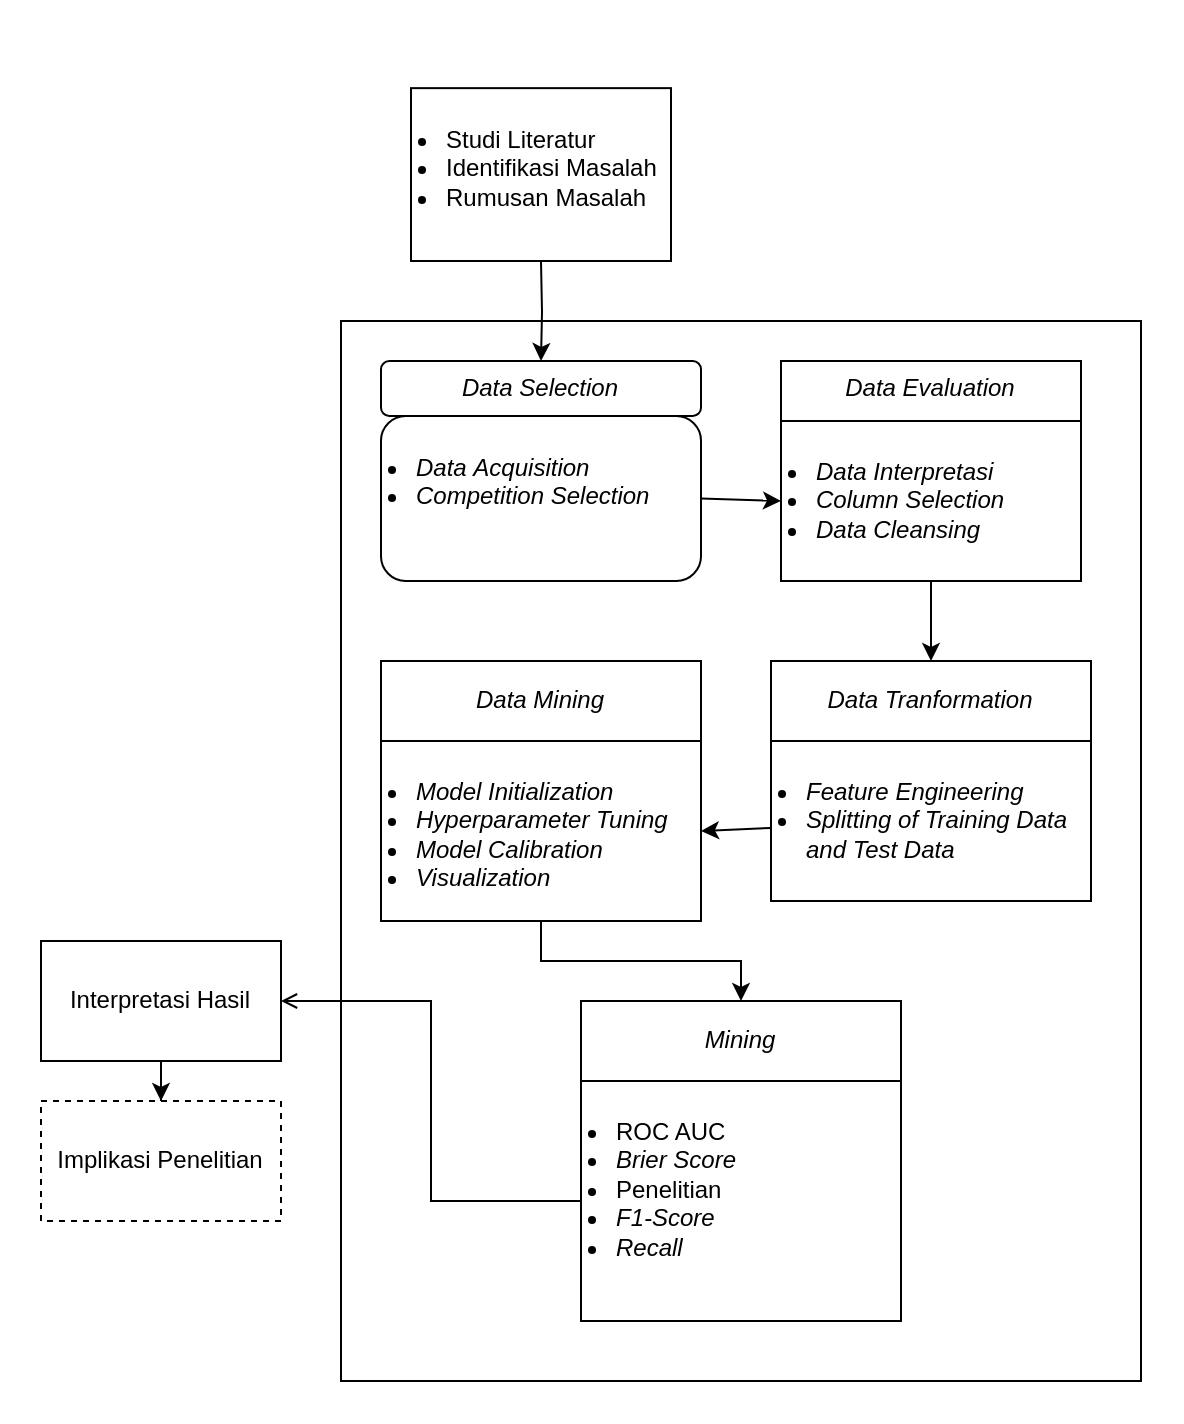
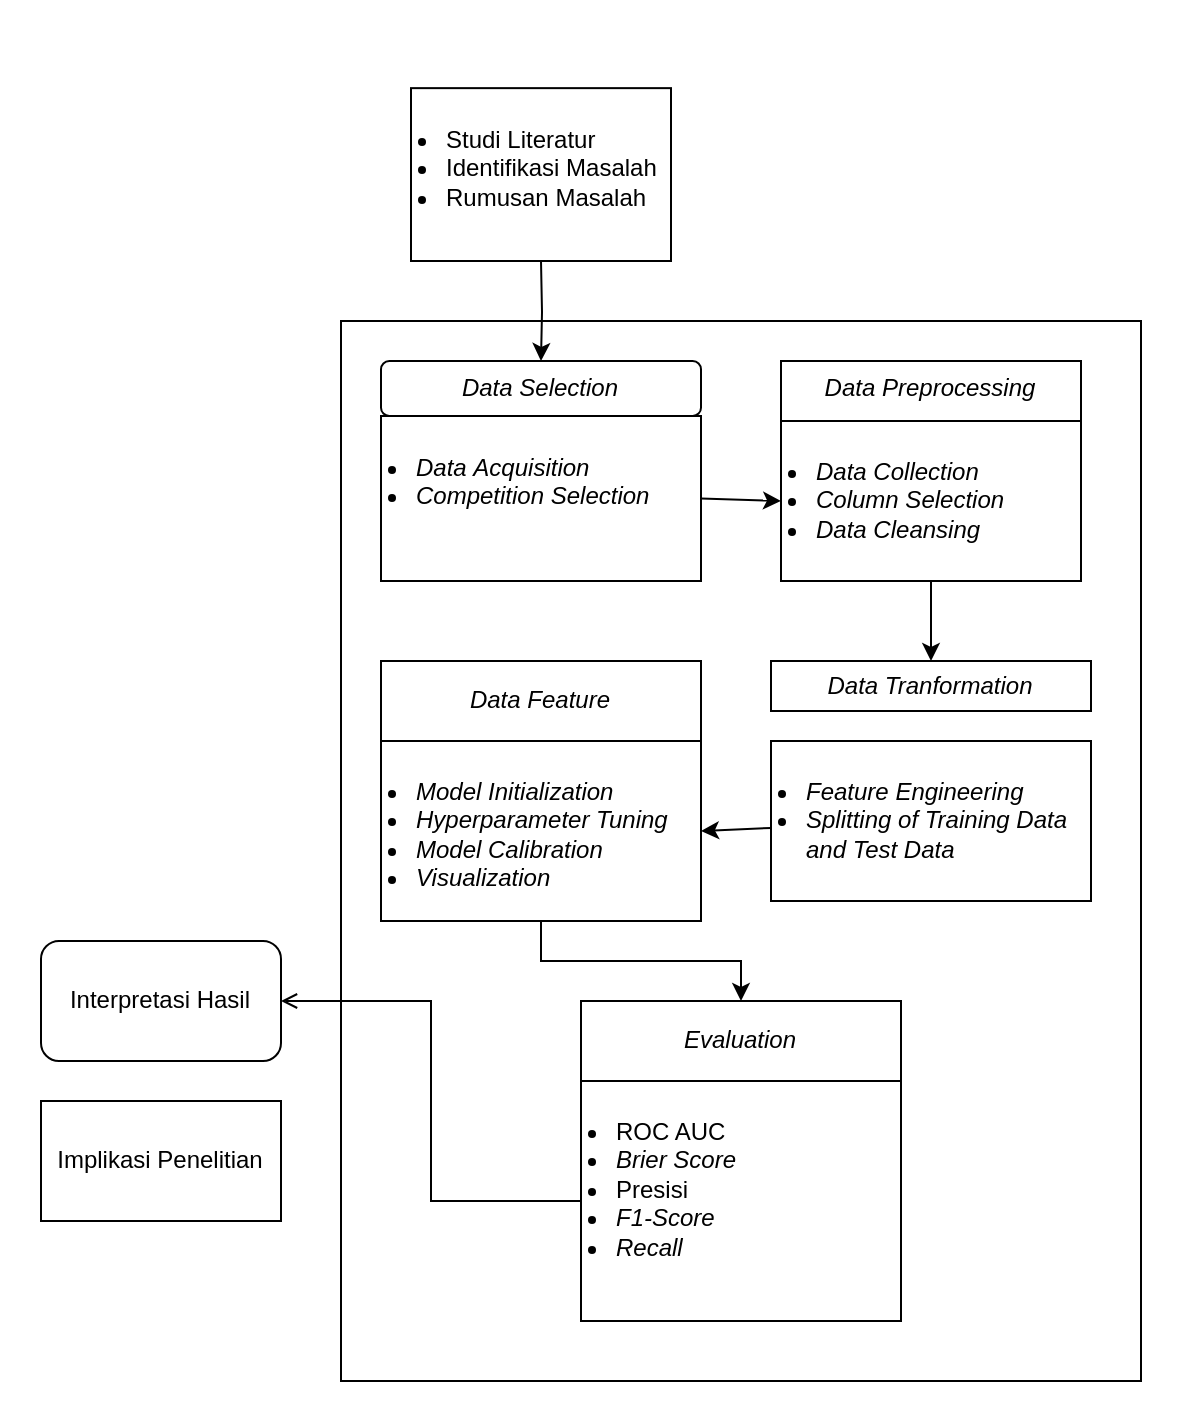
- <mxCell id="15" value="&lt;i&gt;Data Evaluation&lt;/i&gt;" style="rounded=0;whiteSpace=wrap;html=1;fillColor=none;verticalAlign=top;" parent="1" vertex="1"><mxGeometry x="390" y="180" width="150" height="30" as="geometry" /></mxCell>
+ <mxCell id="15" value="&lt;i&gt;Data Preprocessing&lt;/i&gt;" style="rounded=0;whiteSpace=wrap;html=1;fillColor=none;verticalAlign=top;" parent="1" vertex="1"><mxGeometry x="390" y="180" width="150" height="30" as="geometry" /></mxCell>
- <mxCell id="17" value="&lt;ul style=&quot;padding-left: 16px;&quot;&gt;&lt;li&gt;&lt;i&gt;Data Interpretasi&lt;/i&gt;&lt;/li&gt;&lt;li&gt;&lt;i&gt;Column Selection&lt;/i&gt;&lt;/li&gt;&lt;li&gt;&lt;i&gt;Data&amp;nbsp;Cleansing&lt;/i&gt;&lt;/li&gt;&lt;/ul&gt;" style="rounded=0;fillColor=none;align=left;verticalAlign=top;html=1;" parent="1" vertex="1"><mxGeometry x="390" y="210" width="150" height="80" as="geometry" /></mxCell>
+ <mxCell id="17" value="&lt;ul style=&quot;padding-left: 16px;&quot;&gt;&lt;li&gt;&lt;i&gt;Data Collection&lt;/i&gt;&lt;/li&gt;&lt;li&gt;&lt;i&gt;Column Selection&lt;/i&gt;&lt;/li&gt;&lt;li&gt;&lt;i&gt;Data&amp;nbsp;Cleansing&lt;/i&gt;&lt;/li&gt;&lt;/ul&gt;" style="rounded=0;fillColor=none;align=left;verticalAlign=top;html=1;" parent="1" vertex="1"><mxGeometry x="390" y="210" width="150" height="80" as="geometry" /></mxCell>
- <mxCell id="9" value="&lt;ul style=&quot;padding-left: 16px;&quot;&gt;&lt;li&gt;&lt;i style=&quot;background-color: transparent; color: light-dark(rgb(0, 0, 0), rgb(255, 255, 255));&quot;&gt;Data&amp;nbsp;Acquisition&lt;/i&gt;&lt;/li&gt;&lt;li&gt;&lt;i style=&quot;background-color: transparent; color: light-dark(rgb(0, 0, 0), rgb(255, 255, 255));&quot;&gt;Competition Selection&lt;/i&gt;&lt;/li&gt;&lt;/ul&gt;" style="whiteSpace=wrap;html=1;fillColor=none;align=left;verticalAlign=top;rounded=1;" parent="7" vertex="1"><mxGeometry y="27.5" width="160" height="82.5" as="geometry" /></mxCell>
+ <mxCell id="9" value="&lt;ul style=&quot;padding-left: 16px;&quot;&gt;&lt;li&gt;&lt;i style=&quot;background-color: transparent; color: light-dark(rgb(0, 0, 0), rgb(255, 255, 255));&quot;&gt;Data&amp;nbsp;Acquisition&lt;/i&gt;&lt;/li&gt;&lt;li&gt;&lt;i style=&quot;background-color: transparent; color: light-dark(rgb(0, 0, 0), rgb(255, 255, 255));&quot;&gt;Competition Selection&lt;/i&gt;&lt;/li&gt;&lt;/ul&gt;" style="rounded=0;whiteSpace=wrap;html=1;fillColor=none;align=left;verticalAlign=top;" parent="7" vertex="1"><mxGeometry y="27.5" width="160" height="82.5" as="geometry" /></mxCell>
- <mxCell id="23" value="&lt;i&gt;Data Mining&lt;/i&gt;" style="rounded=0;whiteSpace=wrap;html=1;fillColor=none;" parent="1" vertex="1"><mxGeometry x="190" y="330" width="160" height="40" as="geometry" /></mxCell>
+ <mxCell id="23" value="&lt;i&gt;Data Feature&lt;/i&gt;" style="rounded=0;whiteSpace=wrap;html=1;fillColor=none;" parent="1" vertex="1"><mxGeometry x="190" y="330" width="160" height="40" as="geometry" /></mxCell>
- <mxCell id="20" value="&lt;i&gt;Data&amp;nbsp;Tranformation&lt;/i&gt;" style="rounded=0;whiteSpace=wrap;html=1;fillColor=none;" parent="1" vertex="1"><mxGeometry x="385" y="330" width="160" height="40" as="geometry" /></mxCell>
+ <mxCell id="20" value="&lt;i&gt;Data&amp;nbsp;Tranformation&lt;/i&gt;" style="rounded=0;whiteSpace=wrap;html=1;fillColor=none;" parent="1" vertex="1"><mxGeometry x="385" y="330" width="160" height="25" as="geometry" /></mxCell>
- <mxCell id="11" value="Interpretasi Hasil" style="rounded=0;whiteSpace=wrap;html=1;fillColor=none;" parent="1" vertex="1"><mxGeometry x="20" y="470" width="120" height="60" as="geometry" /></mxCell>
+ <mxCell id="11" value="Interpretasi Hasil" style="whiteSpace=wrap;html=1;fillColor=none;rounded=1;" parent="1" vertex="1"><mxGeometry x="20" y="470" width="120" height="60" as="geometry" /></mxCell>
- <mxCell id="4" value="&lt;i&gt;Mining&lt;/i&gt;" style="rounded=0;whiteSpace=wrap;html=1;fillColor=none;" parent="1" vertex="1"><mxGeometry x="290" y="500" width="160" height="40" as="geometry" /></mxCell>
+ <mxCell id="4" value="&lt;i&gt;Evaluation&lt;/i&gt;" style="rounded=0;whiteSpace=wrap;html=1;fillColor=none;" parent="1" vertex="1"><mxGeometry x="290" y="500" width="160" height="40" as="geometry" /></mxCell>
- <mxCell id="10" style="edgeStyle=orthogonalEdgeStyle;rounded=0;orthogonalLoop=1;jettySize=auto;html=1;" parent="1" source="11" target="12" edge="1"><mxGeometry relative="1" as="geometry" /></mxCell>
- <mxCell id="12" value="Implikasi Penelitian" style="rounded=0;whiteSpace=wrap;html=1;fillColor=none;dashed=1;" parent="1" vertex="1"><mxGeometry x="20" y="550" width="120" height="60" as="geometry" /></mxCell>
+ <mxCell id="12" value="Implikasi Penelitian" style="rounded=0;whiteSpace=wrap;html=1;fillColor=none;" parent="1" vertex="1"><mxGeometry x="20" y="550" width="120" height="60" as="geometry" /></mxCell>
- <mxCell id="6" value="&lt;ul style=&quot;padding-left: 16px;&quot;&gt;&lt;li&gt;ROC AUC&lt;/li&gt;&lt;li&gt;&lt;i&gt;Brier Score&lt;/i&gt;&lt;/li&gt;&lt;li&gt;&lt;span style=&quot;text-align: center;&quot;&gt;Penelitian&lt;/span&gt;&lt;/li&gt;&lt;li&gt;&lt;span style=&quot;text-align: center;&quot;&gt;&lt;i&gt;F1-Score&lt;/i&gt;&lt;/span&gt;&lt;/li&gt;&lt;li&gt;&lt;span style=&quot;text-align: center;&quot;&gt;&lt;i&gt;Recall&lt;/i&gt;&lt;/span&gt;&lt;/li&gt;&lt;/ul&gt;" style="rounded=0;whiteSpace=wrap;html=1;fillColor=none;align=left;verticalAlign=top;" parent="1" vertex="1"><mxGeometry x="290" y="540" width="160" height="120" as="geometry" /></mxCell>
+ <mxCell id="6" value="&lt;ul style=&quot;padding-left: 16px;&quot;&gt;&lt;li&gt;ROC AUC&lt;/li&gt;&lt;li&gt;&lt;i&gt;Brier Score&lt;/i&gt;&lt;/li&gt;&lt;li&gt;&lt;span style=&quot;text-align: center;&quot;&gt;Presisi&lt;/span&gt;&lt;/li&gt;&lt;li&gt;&lt;span style=&quot;text-align: center;&quot;&gt;&lt;i&gt;F1-Score&lt;/i&gt;&lt;/span&gt;&lt;/li&gt;&lt;li&gt;&lt;span style=&quot;text-align: center;&quot;&gt;&lt;i&gt;Recall&lt;/i&gt;&lt;/span&gt;&lt;/li&gt;&lt;/ul&gt;" style="rounded=0;whiteSpace=wrap;html=1;fillColor=none;align=left;verticalAlign=top;" parent="1" vertex="1"><mxGeometry x="290" y="540" width="160" height="120" as="geometry" /></mxCell>
